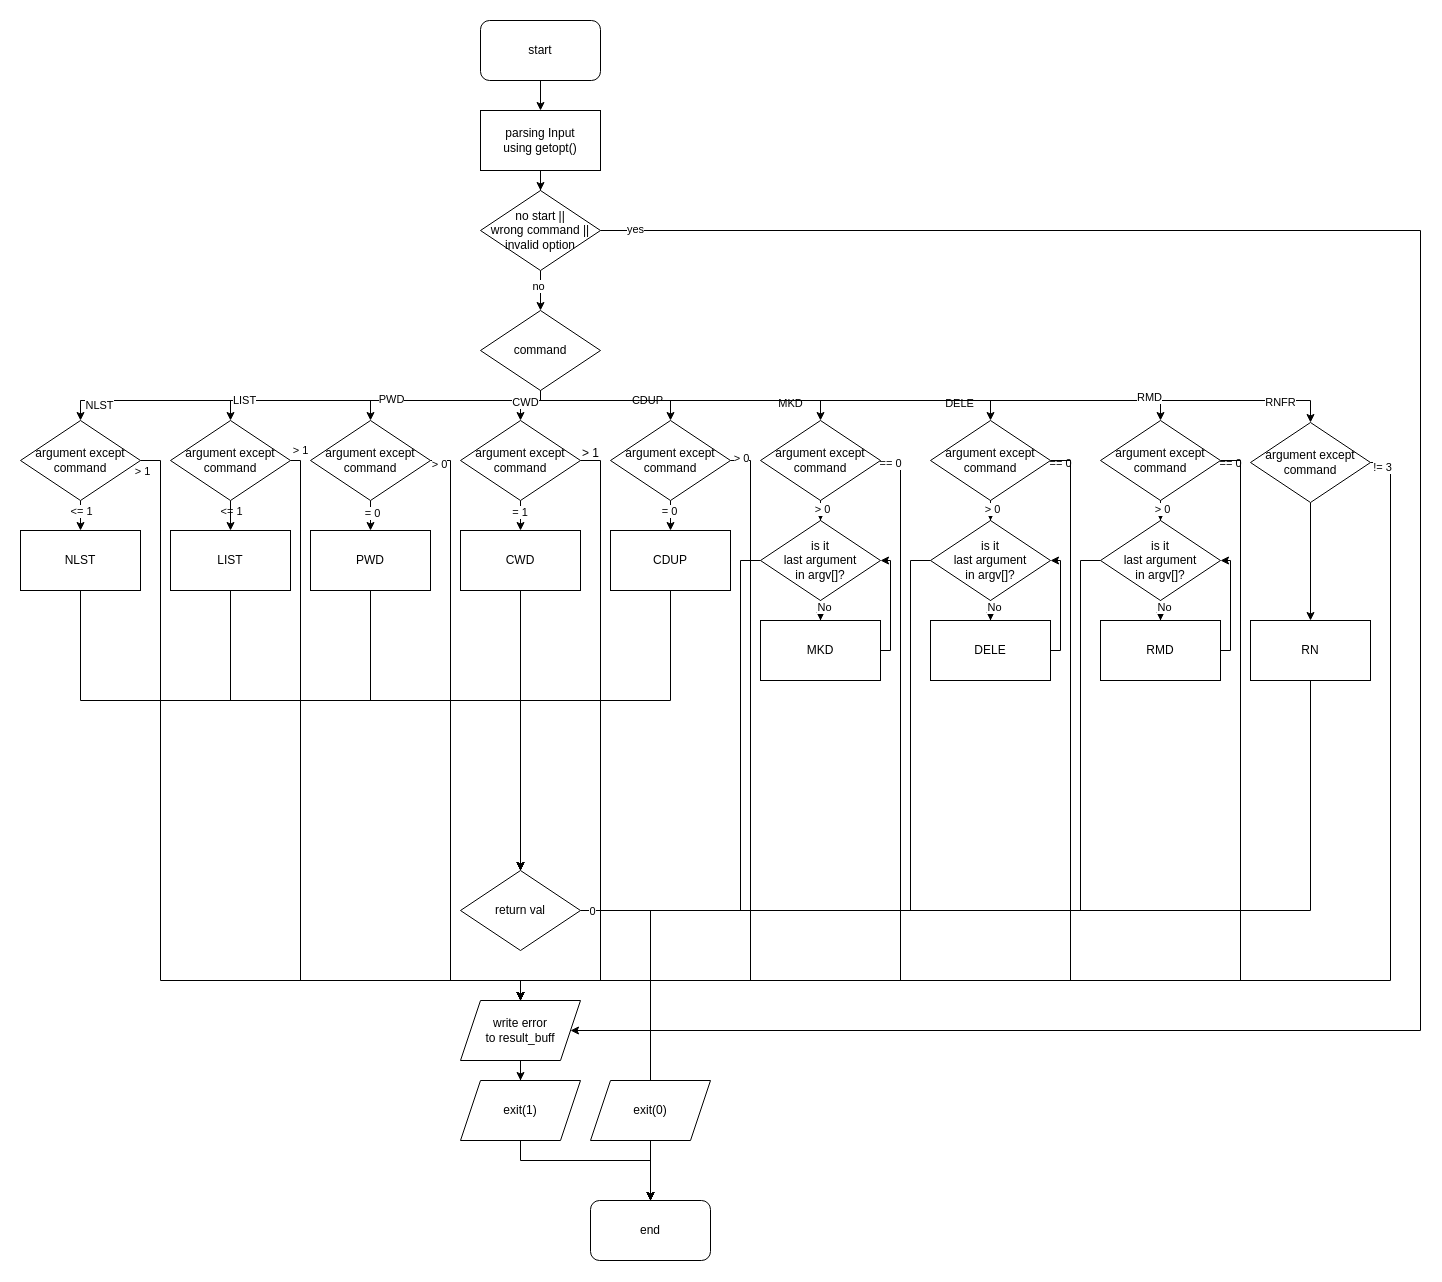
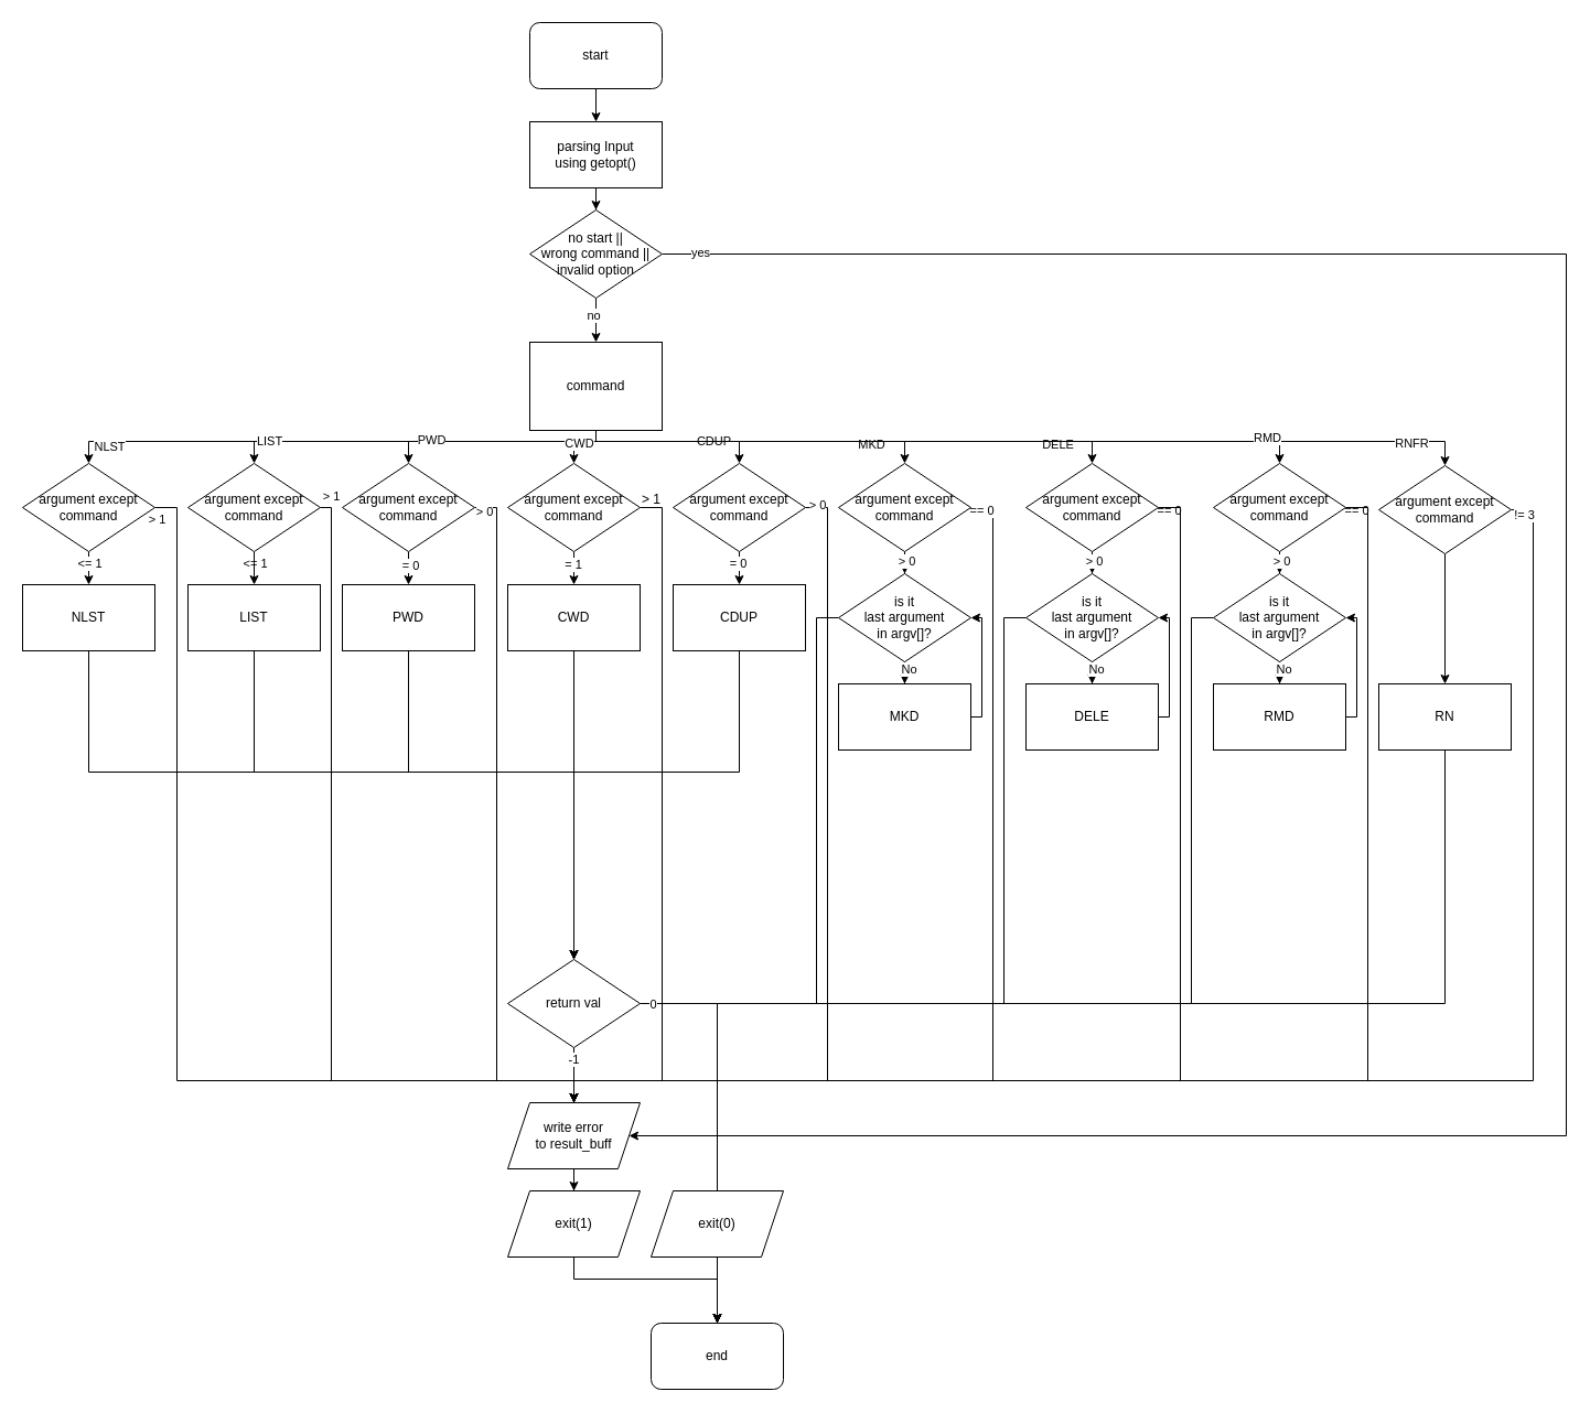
- <mxCell id="26" value="command" style="rhombus;whiteSpace=wrap;html=1;" parent="1" vertex="1"><mxGeometry x="480" y="310" width="120" height="80" as="geometry" /></mxCell>
+ <mxCell id="26" value="command" style="whiteSpace=wrap;html=1;rounded=0;" parent="1" vertex="1"><mxGeometry x="480" y="310" width="120" height="80" as="geometry" /></mxCell>
+ <mxCell id="63" style="edgeStyle=orthogonalEdgeStyle;rounded=0;orthogonalLoop=1;jettySize=auto;html=1;entryX=0.5;entryY=0;entryDx=0;entryDy=0;" parent="1" source="67" target="7" edge="1"><mxGeometry relative="1" as="geometry" /></mxCell>
+ <mxCell id="64" value="-1" style="edgeLabel;html=1;align=center;verticalAlign=middle;resizable=0;points=[];" parent="63" vertex="1" connectable="0"><mxGeometry x="-0.62" y="-1" relative="1" as="geometry"><mxPoint as="offset" /></mxGeometry></mxCell>
